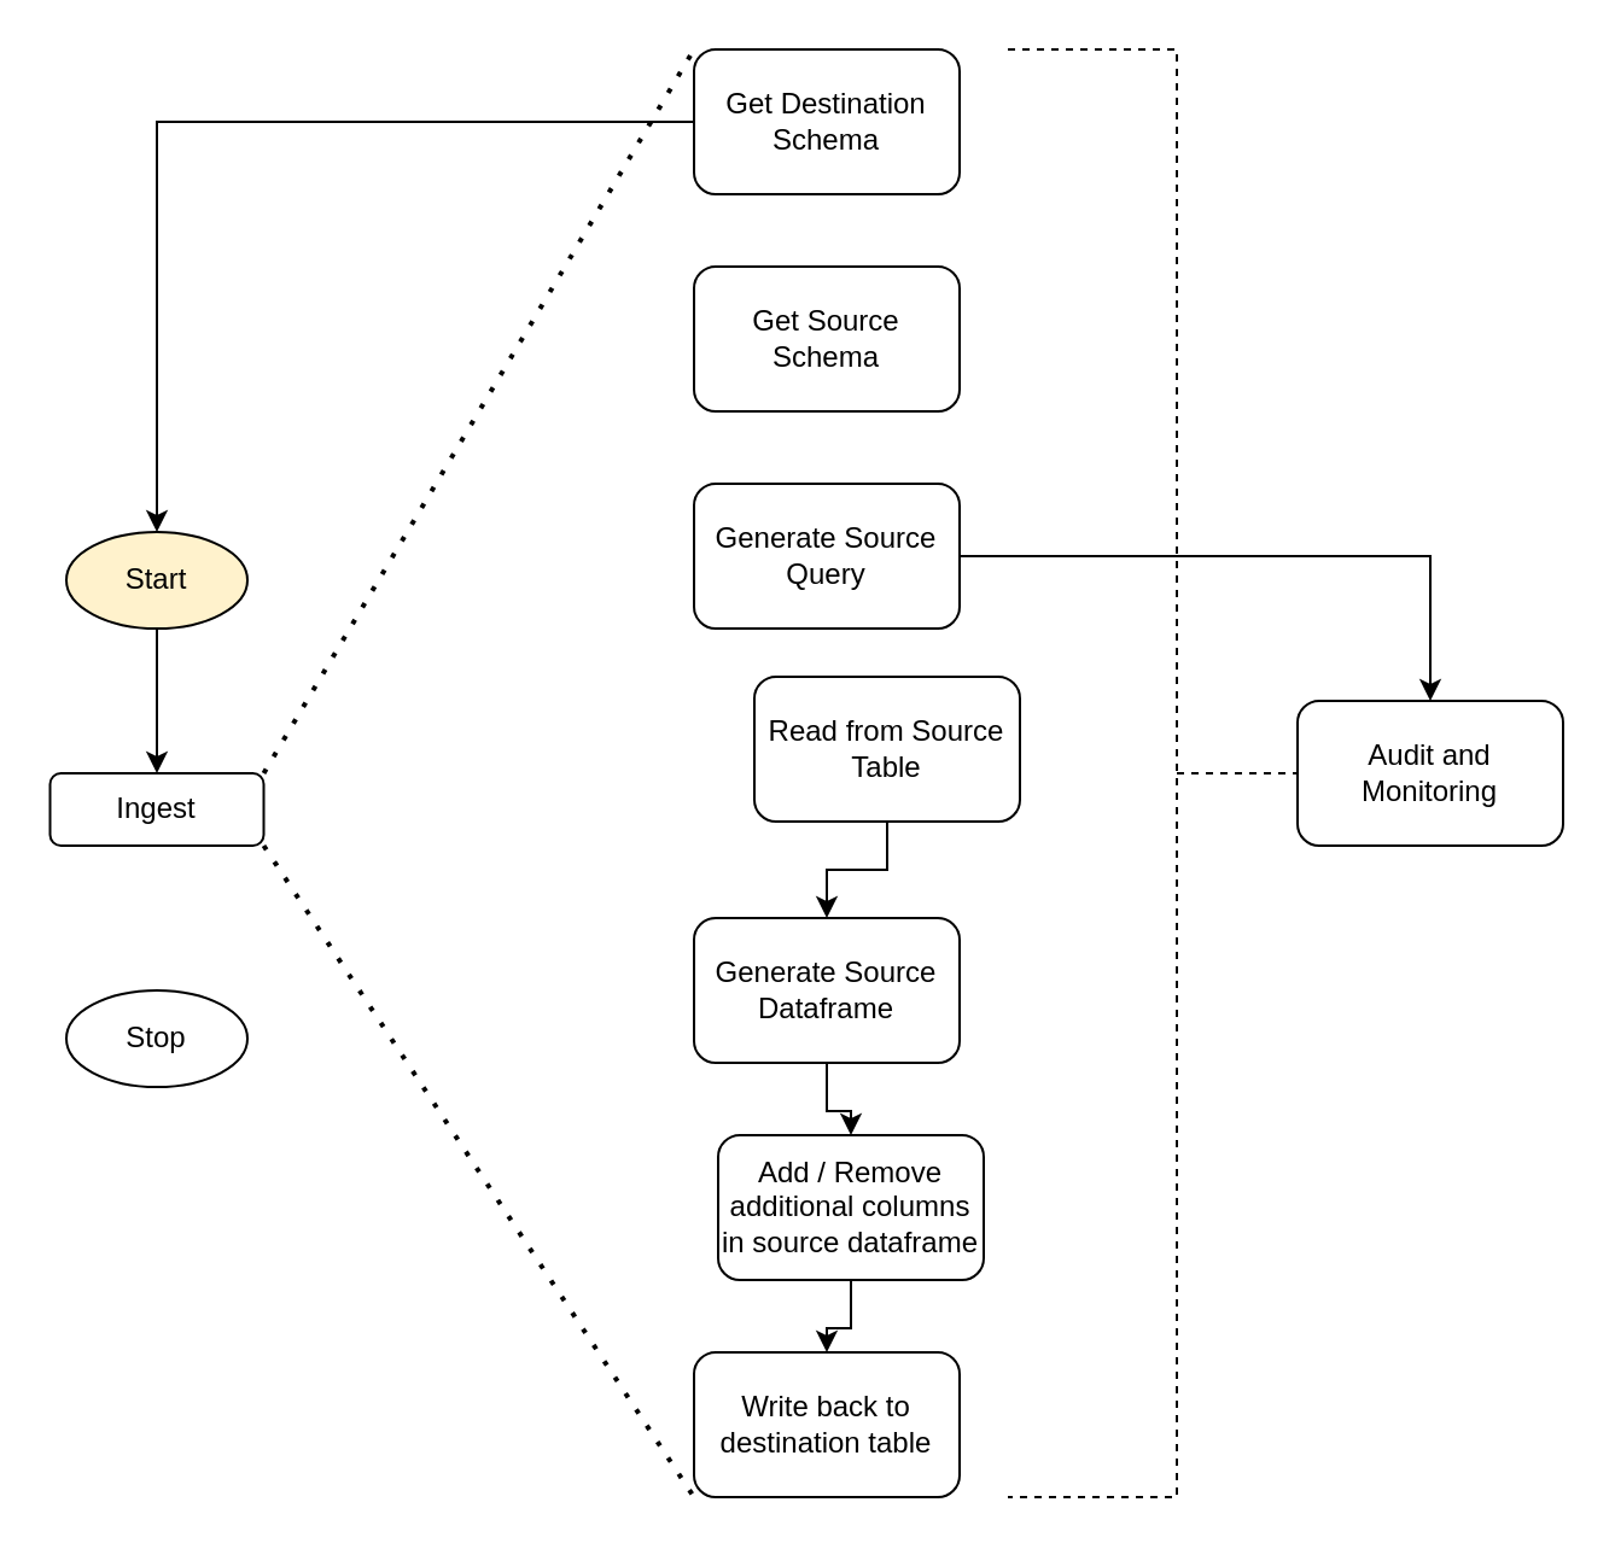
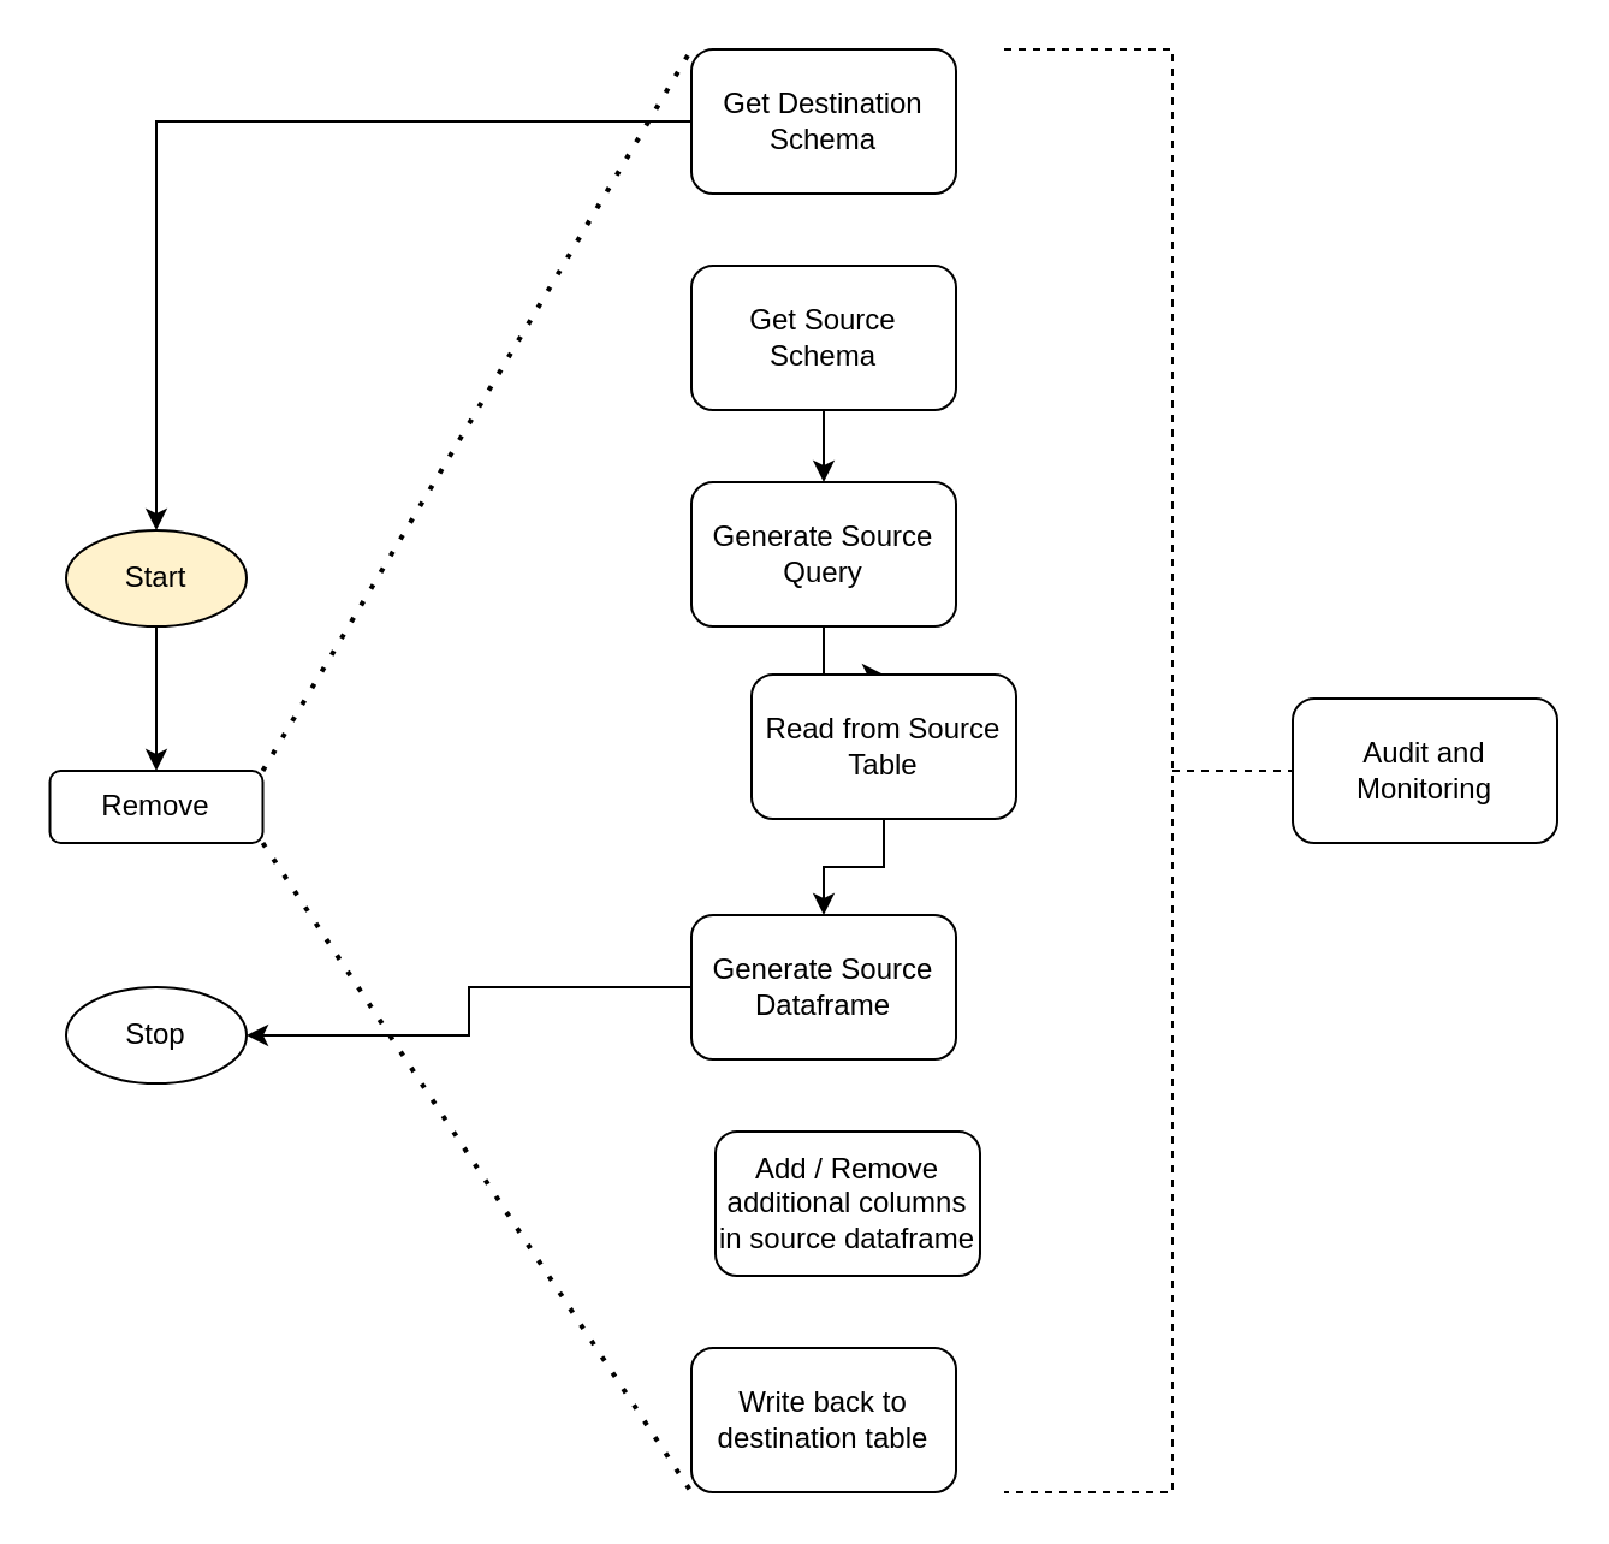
+ <mxCell id="10" value="" style="edgeStyle=orthogonalEdgeStyle;rounded=0;orthogonalLoop=1;jettySize=auto;html=1;" edge="1" parent="1" source="11" target="13"><mxGeometry relative="1" as="geometry" /></mxCell>
- <mxCell id="12" value="" style="edgeStyle=orthogonalEdgeStyle;rounded=0;orthogonalLoop=1;jettySize=auto;html=1;" edge="1" parent="1" source="13" target="22"><mxGeometry relative="1" as="geometry" /></mxCell>
+ <mxCell id="12" value="" style="edgeStyle=orthogonalEdgeStyle;rounded=0;orthogonalLoop=1;jettySize=auto;html=1;" edge="1" parent="1" source="13" target="15"><mxGeometry relative="1" as="geometry" /></mxCell>
- <mxCell id="6" value="Ingest" style="rounded=1;whiteSpace=wrap;html=1;" vertex="1" parent="1"><mxGeometry x="20.25" y="320" width="88.5" height="30" as="geometry" /></mxCell>
+ <mxCell id="6" value="Remove" style="rounded=1;whiteSpace=wrap;html=1;" vertex="1" parent="1"><mxGeometry x="20.25" y="320" width="88.5" height="30" as="geometry" /></mxCell>
- <mxCell id="16" value="" style="edgeStyle=orthogonalEdgeStyle;rounded=0;orthogonalLoop=1;jettySize=auto;html=1;" edge="1" parent="1" source="17" target="20"><mxGeometry relative="1" as="geometry" /></mxCell>
+ <mxCell id="16" value="" style="edgeStyle=orthogonalEdgeStyle;rounded=0;orthogonalLoop=1;jettySize=auto;html=1;" edge="1" parent="1" source="17" target="7"><mxGeometry relative="1" as="geometry" /></mxCell>
- <mxCell id="19" value="" style="edgeStyle=orthogonalEdgeStyle;rounded=0;orthogonalLoop=1;jettySize=auto;html=1;" edge="1" parent="1" source="20" target="18"><mxGeometry relative="1" as="geometry" /></mxCell>
